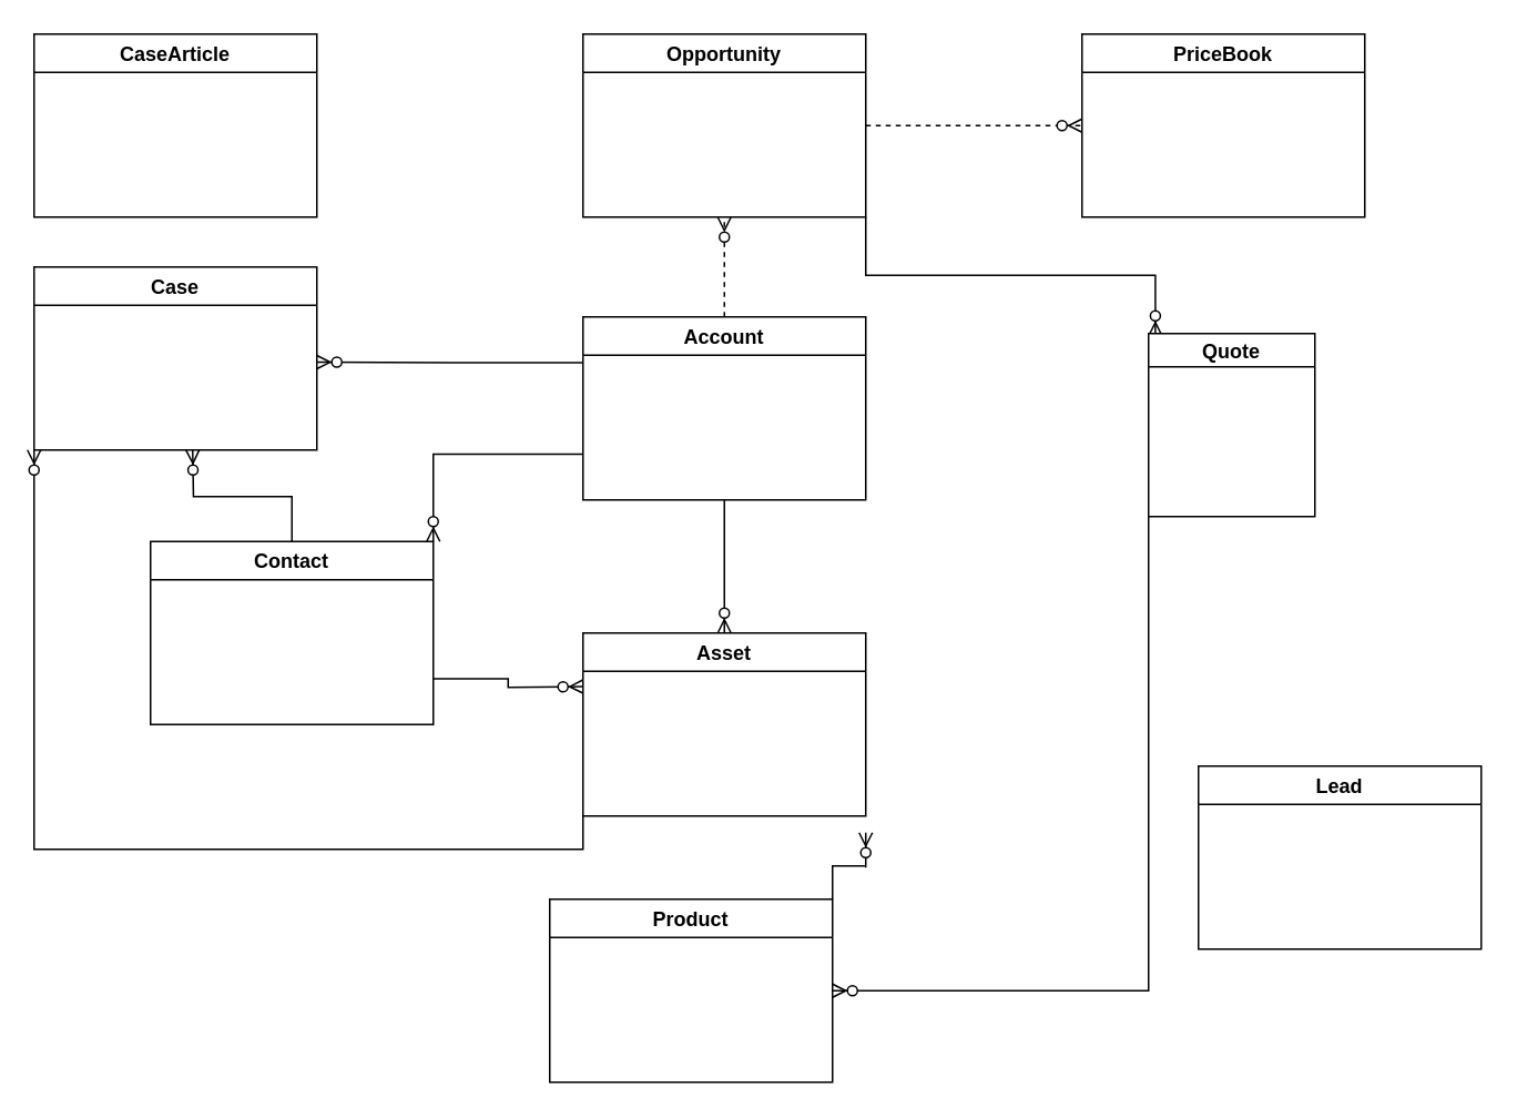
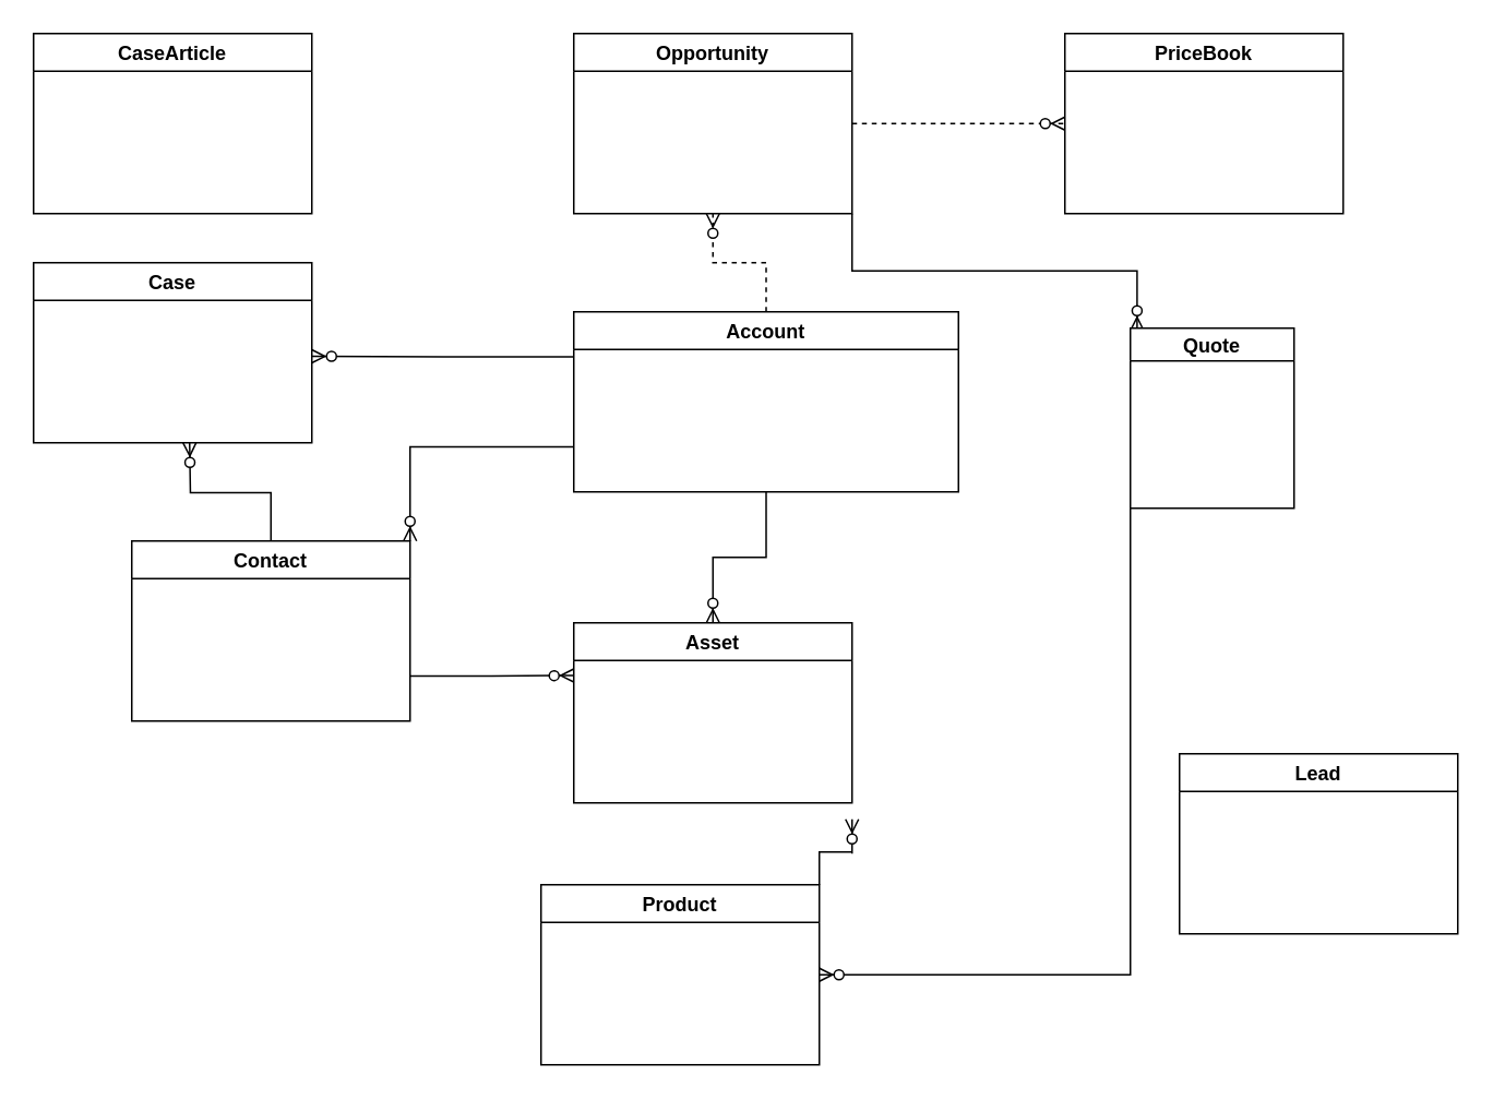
- <mxCell id="6" value="Account" style="swimlane;" vertex="1" parent="1"><mxGeometry x="350" y="190" width="170" height="110" as="geometry" /></mxCell>
+ <mxCell id="6" value="Account" style="swimlane;" vertex="1" parent="1"><mxGeometry x="350" y="190" width="235" height="110" as="geometry" /></mxCell>
- <mxCell id="13" value="Contact" style="swimlane;" vertex="1" parent="1"><mxGeometry x="90" y="325" width="170" height="110" as="geometry" /></mxCell>
+ <mxCell id="13" value="Contact" style="swimlane;" vertex="1" parent="1"><mxGeometry x="80" y="330" width="170" height="110" as="geometry" /></mxCell>
- <mxCell id="21" style="edgeStyle=orthogonalEdgeStyle;rounded=0;orthogonalLoop=1;jettySize=auto;html=1;exitX=0;exitY=1;exitDx=0;exitDy=0;entryX=0;entryY=1;entryDx=0;entryDy=0;fontColor=#FF0526;endArrow=ERzeroToMany;endFill=1;" edge="1" parent="1" source="22" target="20"><mxGeometry relative="1" as="geometry" /></mxCell>
